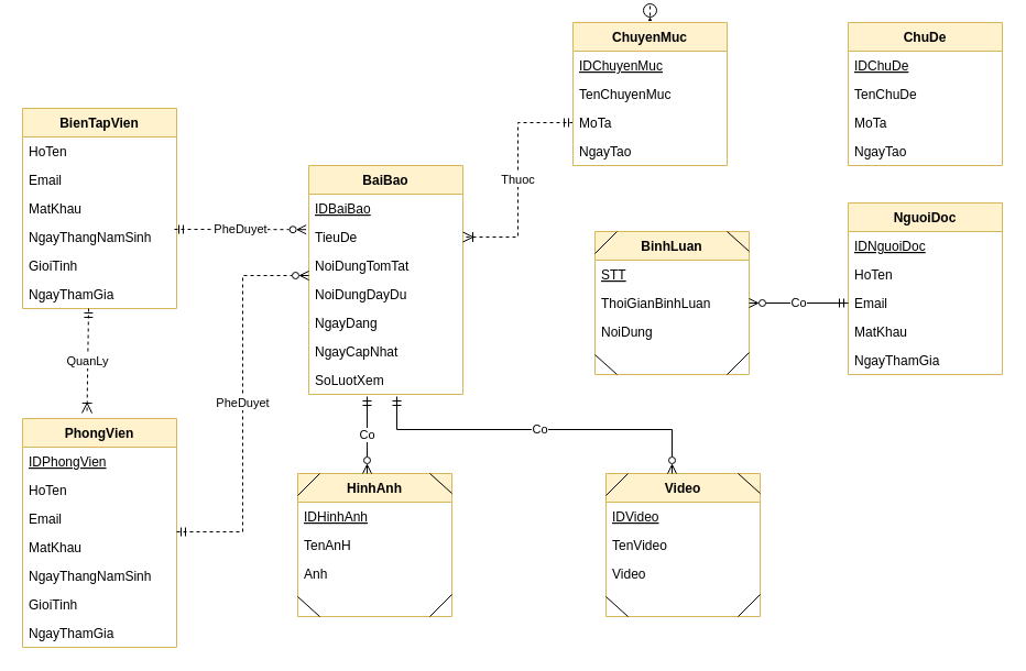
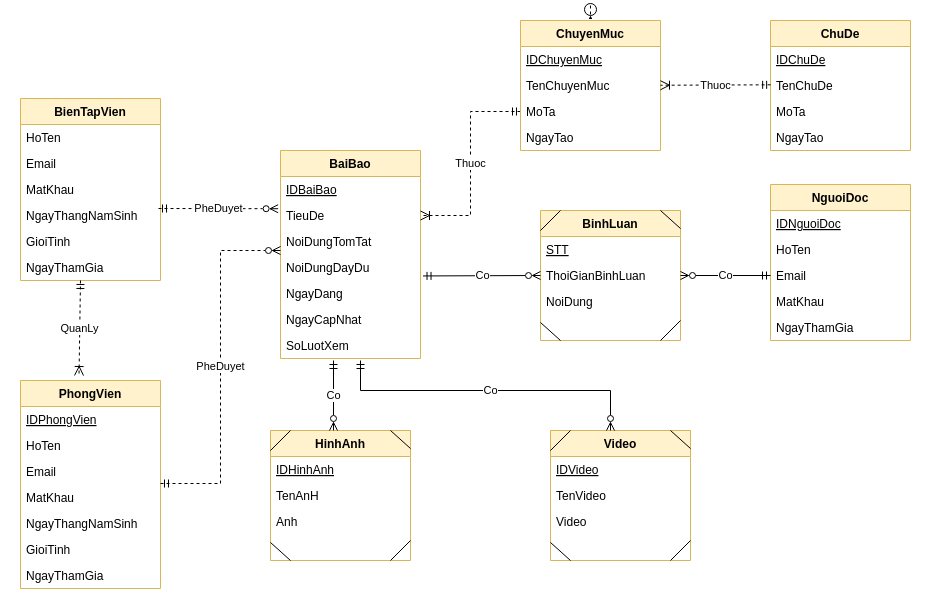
+ <mxCell id="75" value="Thuoc" style="endArrow=ERoneToMany;endSize=7;dashed=1;html=1;rounded=0;endFill=0;startArrow=ERmandOne;startFill=0;exitX=0.001;exitY=1.474;exitDx=0;exitDy=0;exitPerimeter=0;" edge="1" parent="1" source="26" target="70"><mxGeometry width="160" relative="1" as="geometry"><mxPoint x="760" y="72" as="sourcePoint" /><mxPoint x="910" y="72" as="targetPoint" /></mxGeometry></mxCell>
+ <mxCell id="68" value="Co" style="endArrow=ERzeroToMany;endSize=6;html=1;rounded=0;endFill=0;startArrow=ERmandOne;startFill=0;exitX=1.018;exitY=-0.175;exitDx=0;exitDy=0;entryX=0;entryY=0.5;entryDx=0;entryDy=0;exitPerimeter=0;" edge="1" parent="1" source="22" target="63"><mxGeometry width="160" relative="1" as="geometry"><mxPoint x="720" y="170" as="sourcePoint" /><mxPoint x="870" y="170" as="targetPoint" /></mxGeometry></mxCell>
